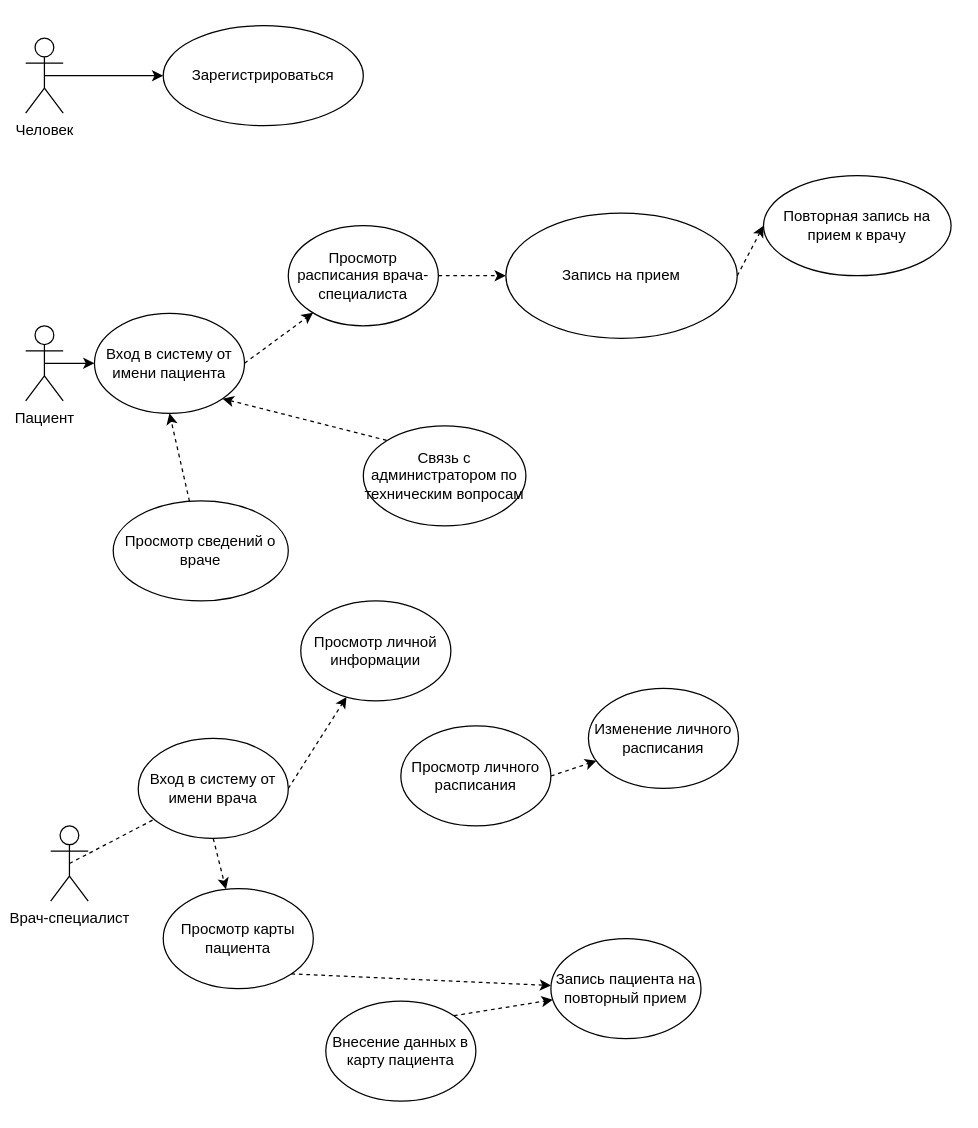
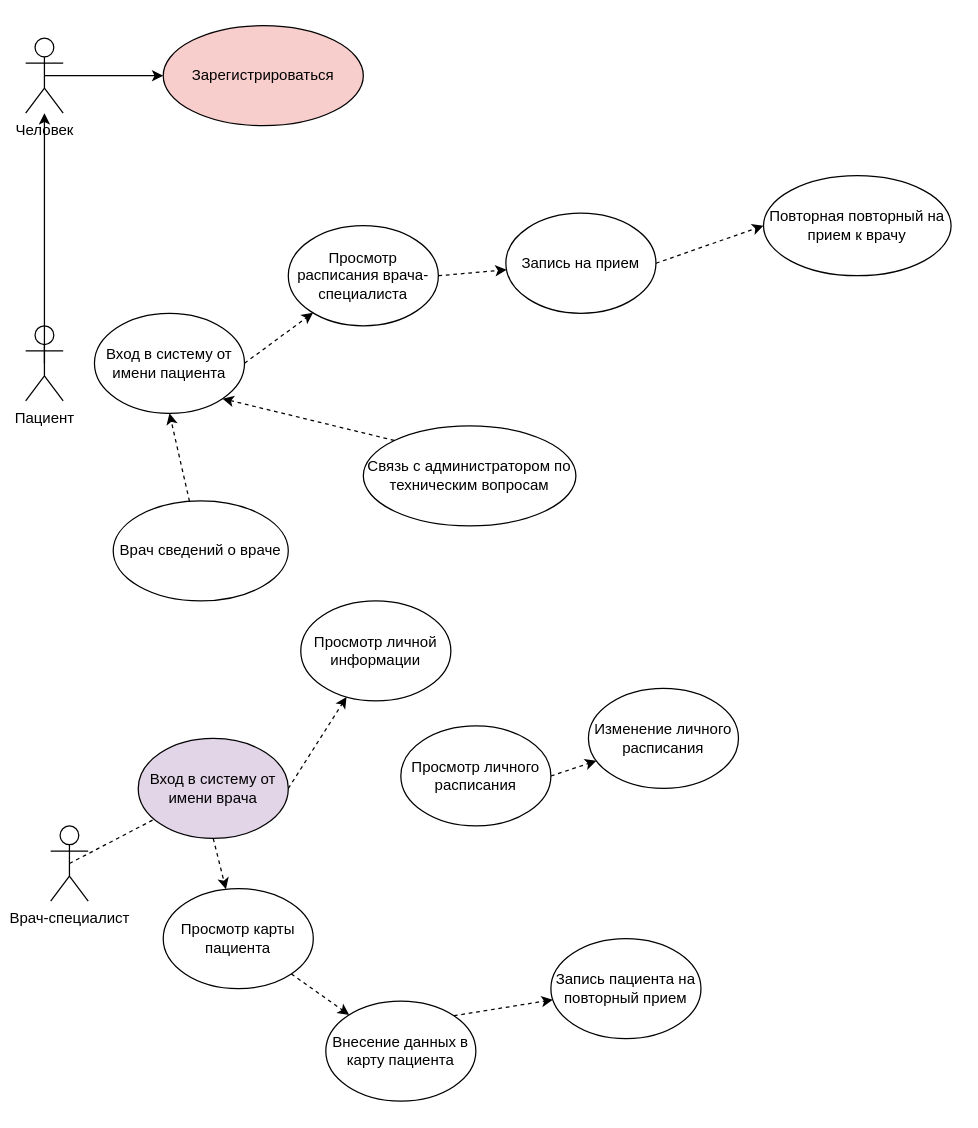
- <mxCell id="4" value="Зарегистрироваться" style="ellipse;whiteSpace=wrap;html=1;" parent="1" vertex="1"><mxGeometry x="130" y="20" width="160" height="80" as="geometry" /></mxCell>
+ <mxCell id="4" value="Зарегистрироваться" style="ellipse;whiteSpace=wrap;html=1;fillColor=#f8cecc;" parent="1" vertex="1"><mxGeometry x="130" y="20" width="160" height="80" as="geometry" /></mxCell>
- <mxCell id="15" value="Повторная запись на прием к врачу" style="ellipse;whiteSpace=wrap;html=1;" parent="1" vertex="1"><mxGeometry x="610" y="140" width="150" height="80" as="geometry" /></mxCell>
+ <mxCell id="15" value="Повторная повторный на прием к врачу" style="ellipse;whiteSpace=wrap;html=1;" parent="1" vertex="1"><mxGeometry x="610" y="140" width="150" height="80" as="geometry" /></mxCell>
- <mxCell id="11" value="Запись на прием" style="ellipse;whiteSpace=wrap;html=1;" parent="1" vertex="1"><mxGeometry x="404" y="170" width="185" height="100" as="geometry" /></mxCell>
+ <mxCell id="11" value="Запись на прием" style="ellipse;whiteSpace=wrap;html=1;" parent="1" vertex="1"><mxGeometry x="404" y="170" width="120" height="80" as="geometry" /></mxCell>
- <mxCell id="6" value="" style="endArrow=classic;html=1;exitX=0.5;exitY=0.5;exitDx=0;exitDy=0;exitPerimeter=0;entryX=0;entryY=0.5;entryDx=0;entryDy=0;" parent="1" source="5" target="7" edge="1"><mxGeometry width="50" height="50" relative="1" as="geometry"><mxPoint x="80" y="310" as="sourcePoint" /><mxPoint x="240" y="288" as="targetPoint" /></mxGeometry></mxCell>
+ <mxCell id="6" value="" style="endArrow=classic;html=1;exitX=0.5;exitY=0.5;exitDx=0;exitDy=0;exitPerimeter=0;" parent="1" source="5" target="2" edge="1"><mxGeometry width="50" height="50" relative="1" as="geometry"><mxPoint x="80" y="310" as="sourcePoint" /><mxPoint x="240" y="288" as="targetPoint" /></mxGeometry></mxCell>
- <mxCell id="16" value="Связь с администратором по техническим вопросам" style="ellipse;whiteSpace=wrap;html=1;" parent="1" vertex="1"><mxGeometry x="290" y="340" width="130" height="80" as="geometry" /></mxCell>
+ <mxCell id="16" value="Связь с администратором по техническим вопросам" style="ellipse;whiteSpace=wrap;html=1;" parent="1" vertex="1"><mxGeometry x="290" y="340" width="170" height="80" as="geometry" /></mxCell>
- <mxCell id="12" value="Просмотр сведений о враче&lt;br&gt;" style="ellipse;whiteSpace=wrap;html=1;" parent="1" vertex="1"><mxGeometry x="90" y="400" width="140" height="80" as="geometry" /></mxCell>
+ <mxCell id="12" value="Врач сведений о враче&lt;br&gt;" style="ellipse;whiteSpace=wrap;html=1;" parent="1" vertex="1"><mxGeometry x="90" y="400" width="140" height="80" as="geometry" /></mxCell>
- <mxCell id="20" value="Вход в систему от имени врача" style="ellipse;whiteSpace=wrap;html=1;" parent="1" vertex="1"><mxGeometry x="110" y="590" width="120" height="80" as="geometry" /></mxCell>
+ <mxCell id="20" value="Вход в систему от имени врача" style="ellipse;whiteSpace=wrap;html=1;fillColor=#e1d5e7;" parent="1" vertex="1"><mxGeometry x="110" y="590" width="120" height="80" as="geometry" /></mxCell>
- <mxCell id="25" value="" style="endArrow=classic;dashed=1;html=1;exitX=1;exitY=1;exitDx=0;exitDy=0;endFill=1;" parent="1" source="24" target="31" edge="1"><mxGeometry width="50" height="50" relative="1" as="geometry"><mxPoint x="380" y="830" as="sourcePoint" /><mxPoint x="343.817" y="818.548" as="targetPoint" /></mxGeometry></mxCell>
+ <mxCell id="25" value="" style="endArrow=classic;dashed=1;html=1;exitX=1;exitY=1;exitDx=0;exitDy=0;endFill=1;" parent="1" source="24" target="26" edge="1"><mxGeometry width="50" height="50" relative="1" as="geometry"><mxPoint x="380" y="830" as="sourcePoint" /><mxPoint x="343.817" y="818.548" as="targetPoint" /></mxGeometry></mxCell>
